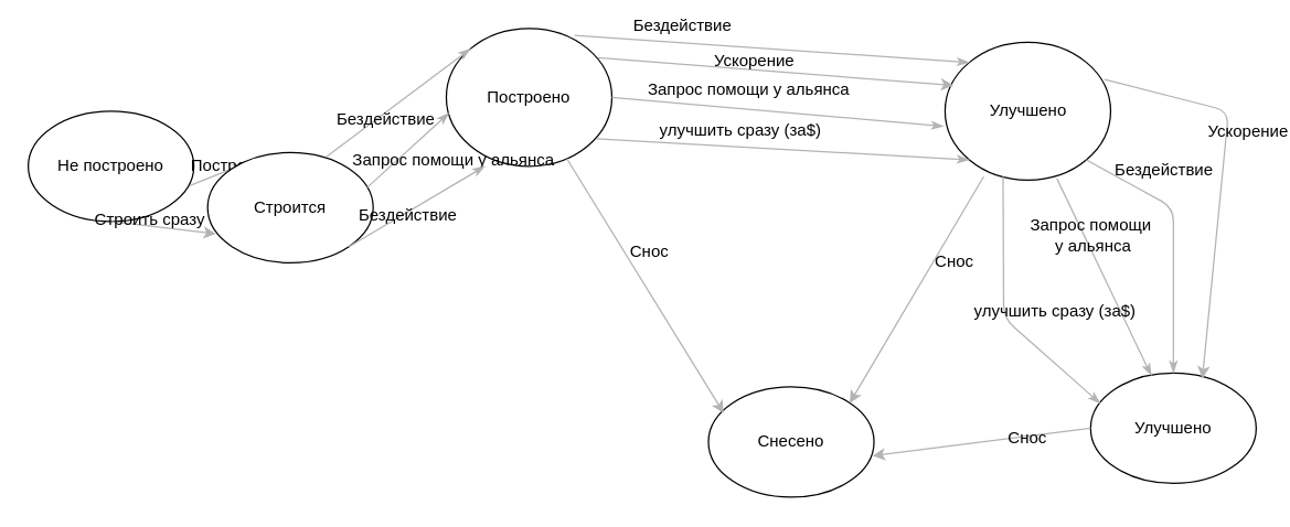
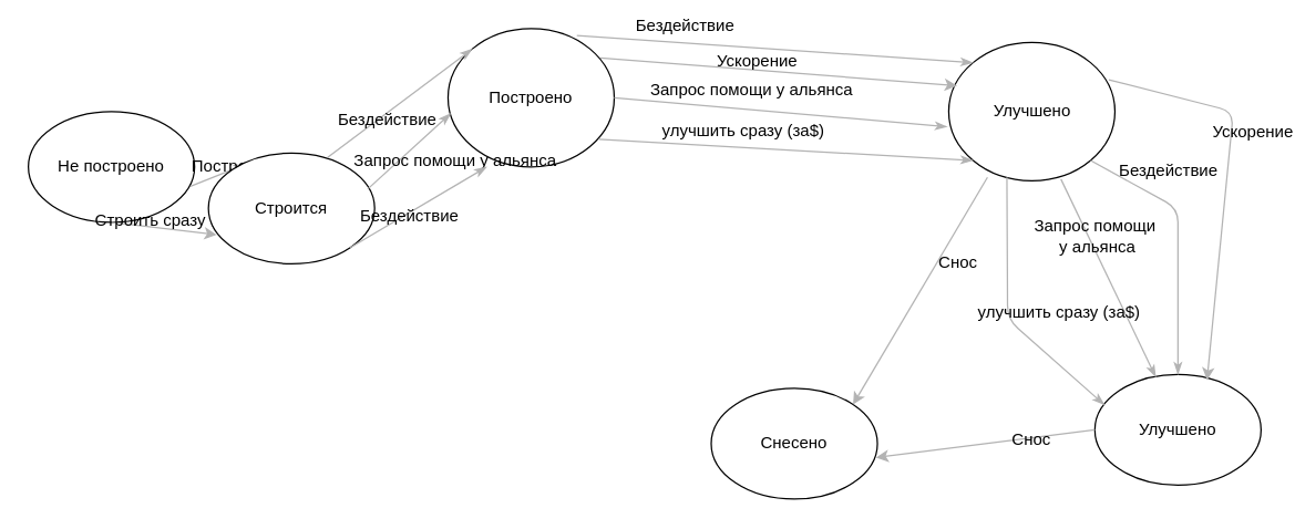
- <mxCell id="14" value="" style="endArrow=classic;html=1;strokeColor=#B3B3B3;entryX=0.092;entryY=0.238;entryDx=0;entryDy=0;entryPerimeter=0;" parent="1" source="5" target="13" edge="1"><mxGeometry width="50" height="50" relative="1" as="geometry"><mxPoint x="462.426" y="88.284" as="sourcePoint" /><mxPoint x="650.355" y="74.347" as="targetPoint" /></mxGeometry></mxCell>
- <mxCell id="15" value="Снос" style="text;html=1;align=center;verticalAlign=middle;resizable=0;points=[];;labelBackgroundColor=none;" parent="14" vertex="1" connectable="0"><mxGeometry x="-0.234" y="2" relative="1" as="geometry"><mxPoint x="13.5" y="-3" as="offset" /></mxGeometry></mxCell>
